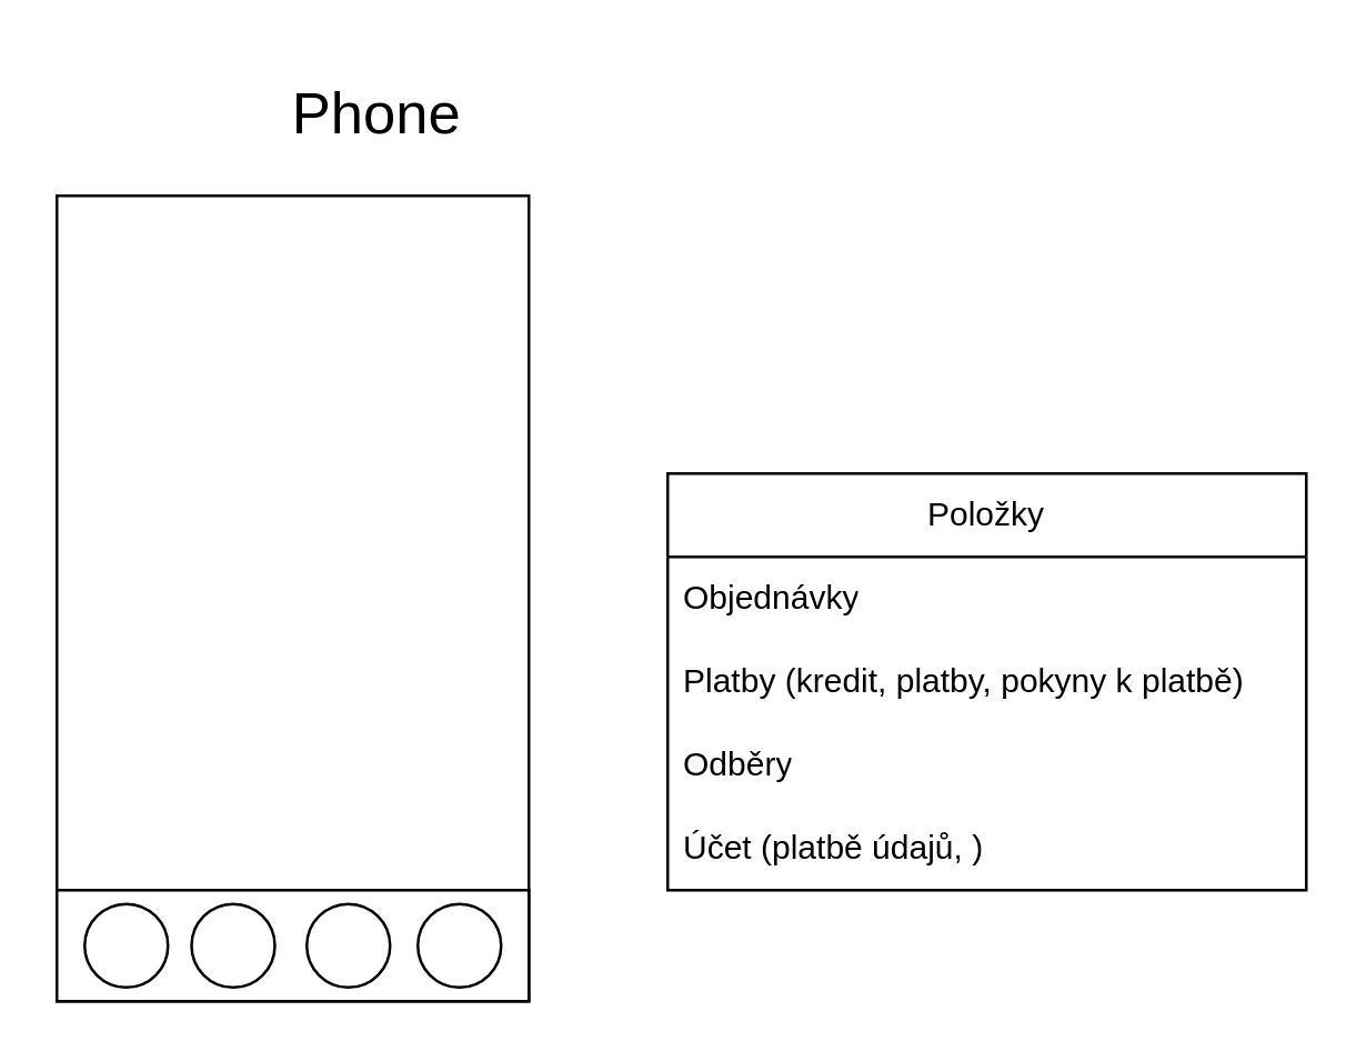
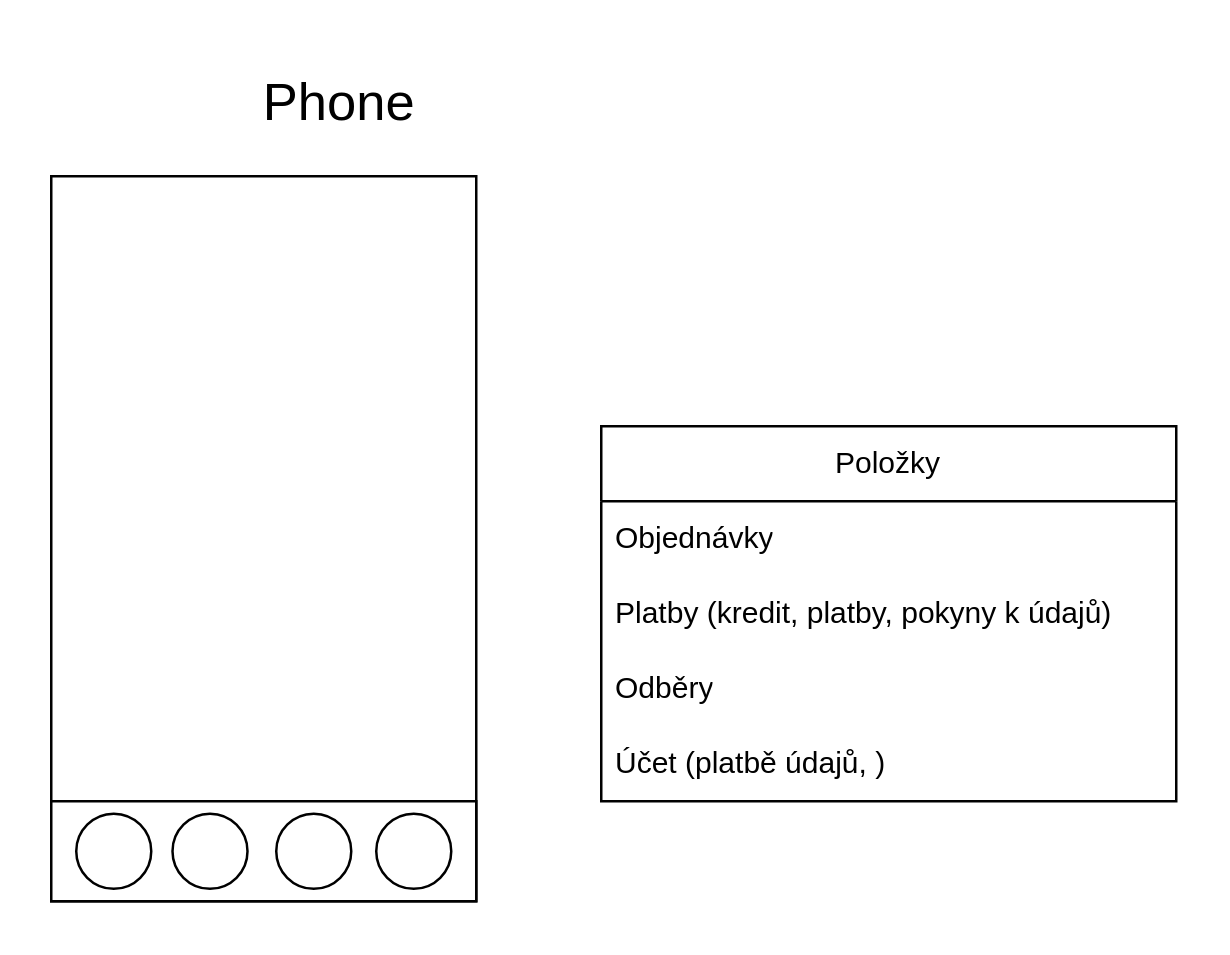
- <mxCell id="11" value="Platby (kredit, platby, pokyny k platbě)" style="text;strokeColor=none;fillColor=none;align=left;verticalAlign=middle;spacingLeft=4;spacingRight=4;overflow=hidden;points=[[0,0.5],[1,0.5]];portConstraint=eastwest;rotatable=0;whiteSpace=wrap;html=1;" vertex="1" parent="9"><mxGeometry y="60" width="230" height="30" as="geometry" /></mxCell>
+ <mxCell id="11" value="Platby (kredit, platby, pokyny k údajů)" style="text;strokeColor=none;fillColor=none;align=left;verticalAlign=middle;spacingLeft=4;spacingRight=4;overflow=hidden;points=[[0,0.5],[1,0.5]];portConstraint=eastwest;rotatable=0;whiteSpace=wrap;html=1;" vertex="1" parent="9"><mxGeometry y="60" width="230" height="30" as="geometry" /></mxCell>
